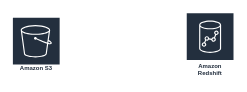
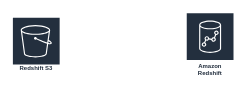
- <mxCell id="3" value="Amazon S3" style="sketch=0;outlineConnect=0;fontColor=#232F3E;gradientColor=none;strokeColor=#ffffff;fillColor=#232F3E;dashed=0;verticalLabelPosition=middle;verticalAlign=bottom;align=center;html=1;whiteSpace=wrap;fontSize=10;fontStyle=1;spacing=3;shape=mxgraph.aws4.productIcon;prIcon=mxgraph.aws4.s3;" vertex="1" parent="1"><mxGeometry x="20" y="28" width="80" height="95" as="geometry" /></mxCell>
+ <mxCell id="3" value="Redshift S3" style="sketch=0;outlineConnect=0;fontColor=#232F3E;gradientColor=none;strokeColor=#ffffff;fillColor=#232F3E;dashed=0;verticalLabelPosition=middle;verticalAlign=bottom;align=center;html=1;whiteSpace=wrap;fontSize=10;fontStyle=1;spacing=3;shape=mxgraph.aws4.productIcon;prIcon=mxgraph.aws4.s3;" vertex="1" parent="1"><mxGeometry x="20" y="28" width="80" height="95" as="geometry" /></mxCell>
